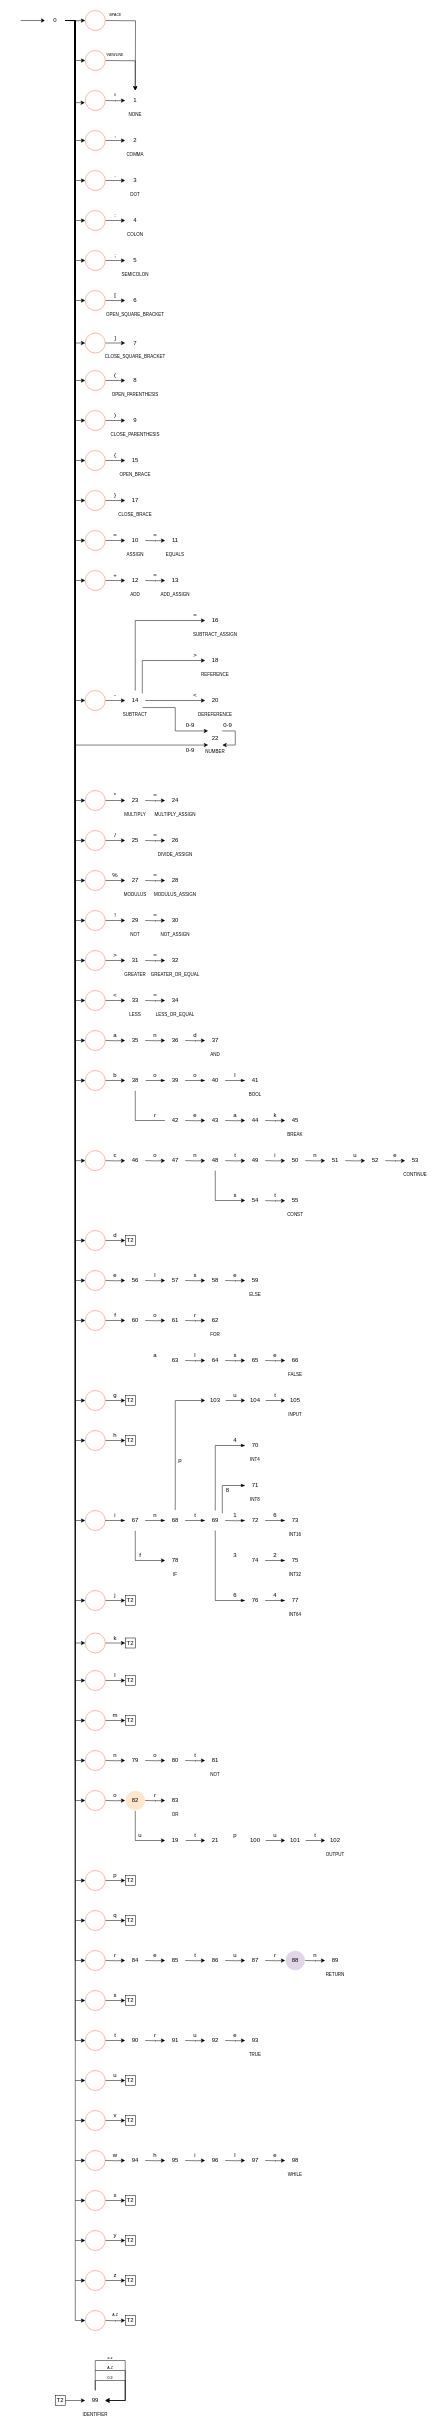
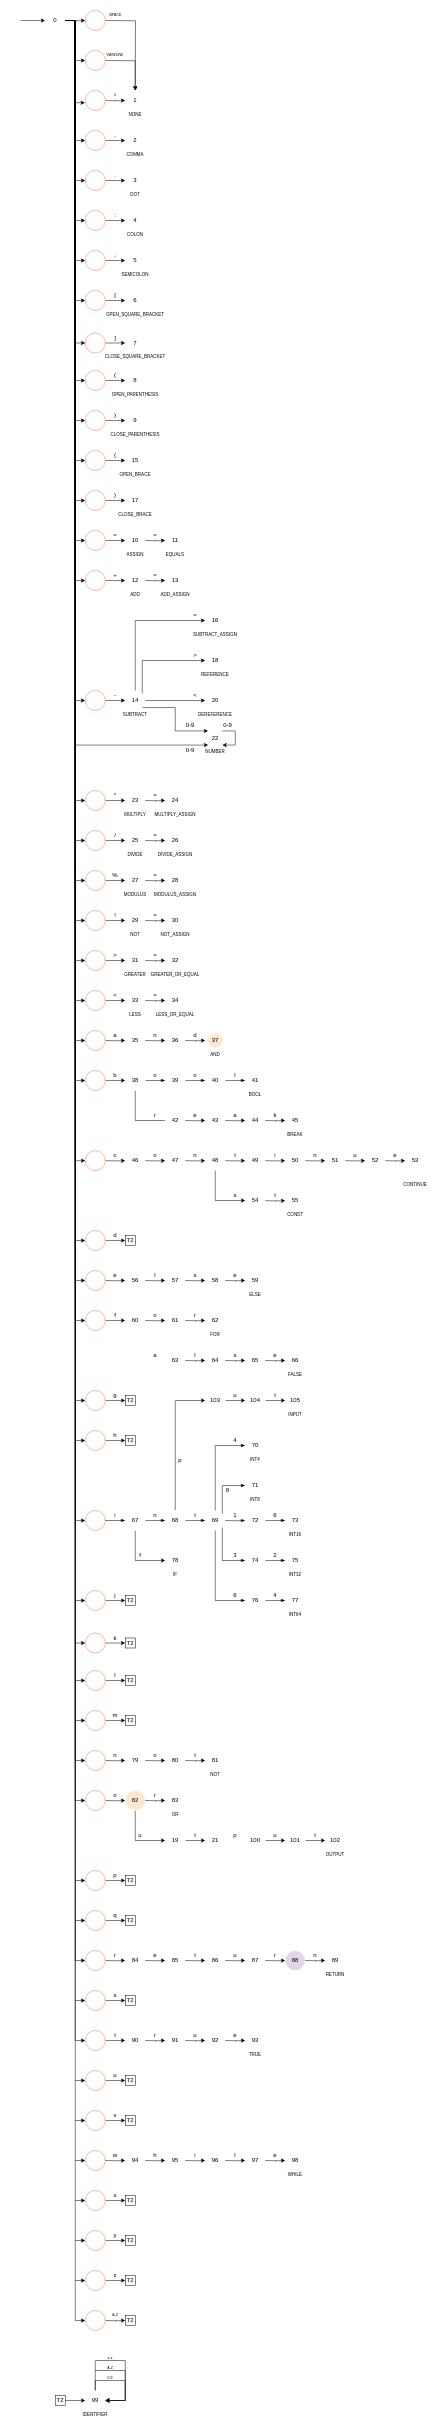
+ <mxCell id="320" value="DIVIDE" style="text;html=1;strokeColor=none;fillColor=none;align=center;verticalAlign=middle;whiteSpace=wrap;rounded=0;fontSize=9;" parent="1" vertex="1"><mxGeometry x="240" y="1700" width="60" height="15" as="geometry" /></mxCell>
- <mxCell id="207" value="37" style="ellipse;whiteSpace=wrap;html=1;aspect=fixed;strokeColor=#FFFFFF;" parent="1" vertex="1"><mxGeometry x="415" y="2065" width="30" height="30" as="geometry" /></mxCell>
+ <mxCell id="207" value="37" style="ellipse;whiteSpace=wrap;html=1;aspect=fixed;strokeColor=#FFFFFF;fillColor=#ffe6cc;" parent="1" vertex="1"><mxGeometry x="415" y="2065" width="30" height="30" as="geometry" /></mxCell>
- <mxCell id="223" value="CONTINUE" style="text;html=1;strokeColor=none;fillColor=none;align=center;verticalAlign=middle;whiteSpace=wrap;rounded=0;fontSize=9;" parent="1" vertex="1"><mxGeometry x="800" y="2340.28" width="60" height="15" as="geometry" /></mxCell>
+ <mxCell id="223" value="CONTINUE" style="text;html=1;strokeColor=none;fillColor=none;align=center;verticalAlign=middle;whiteSpace=wrap;rounded=0;fontSize=9;" parent="1" vertex="1"><mxGeometry x="800" y="2360.28" width="60" height="15" as="geometry" /></mxCell>
+ <mxCell id="43" style="edgeStyle=orthogonalEdgeStyle;rounded=0;orthogonalLoop=1;jettySize=auto;html=1;entryX=0;entryY=0.5;entryDx=0;entryDy=0;strokeWidth=1;endArrow=blockThin;endFill=1;exitX=1;exitY=1;exitDx=0;exitDy=0;" parent="1" source="24" target="42" edge="1"><mxGeometry relative="1" as="geometry"><mxPoint x="450" y="3120" as="sourcePoint" /><Array as="points"><mxPoint x="444" y="3120" /></Array></mxGeometry></mxCell>
